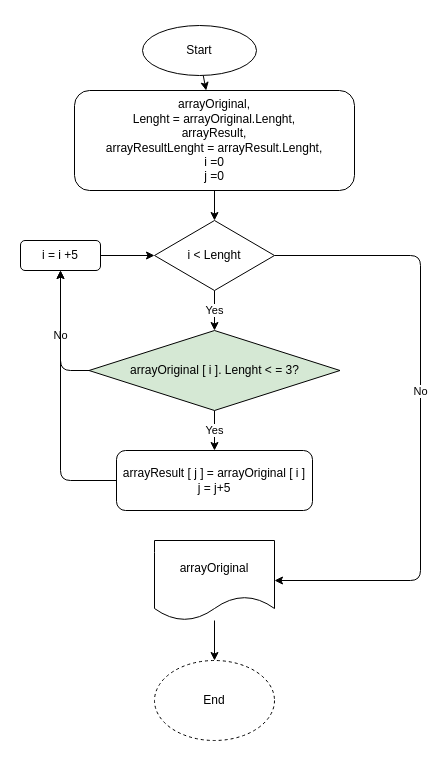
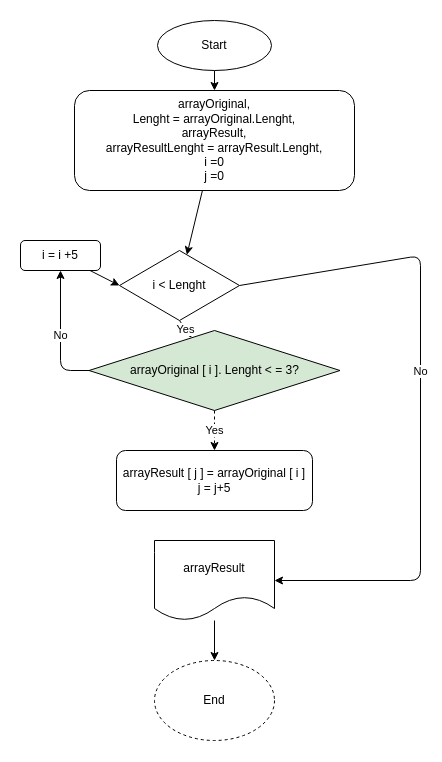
- <mxCell id="3" value="Start" style="ellipse;whiteSpace=wrap;html=1;" parent="1" vertex="1"><mxGeometry x="142" y="25" width="114" height="50" as="geometry" /></mxCell>
+ <mxCell id="3" value="Start" style="ellipse;whiteSpace=wrap;html=1;" parent="1" vertex="1"><mxGeometry x="157" y="20" width="114" height="50" as="geometry" /></mxCell>
- <mxCell id="8" value="&lt;span&gt;i &amp;lt; Lenght&lt;/span&gt;" style="rhombus;whiteSpace=wrap;html=1;" vertex="1" parent="1"><mxGeometry x="154" y="220" width="120" height="70" as="geometry" /></mxCell>
+ <mxCell id="8" value="&lt;span&gt;i &amp;lt; Lenght&lt;/span&gt;" style="rhombus;whiteSpace=wrap;html=1;" vertex="1" parent="1"><mxGeometry x="119" y="250" width="120" height="70" as="geometry" /></mxCell>
- <mxCell id="9" value="Yes" style="edgeStyle=none;html=1;exitX=0.5;exitY=1;exitDx=0;exitDy=0;" edge="1" parent="1" source="11" target="13"><mxGeometry relative="1" as="geometry"><mxPoint x="214" y="470" as="targetPoint" /></mxGeometry></mxCell>
+ <mxCell id="9" value="Yes" style="edgeStyle=none;html=1;exitX=0.5;exitY=1;exitDx=0;exitDy=0;dashed=1;" edge="1" parent="1" source="11" target="13"><mxGeometry relative="1" as="geometry"><mxPoint x="214" y="470" as="targetPoint" /></mxGeometry></mxCell>
- <mxCell id="12" style="edgeStyle=none;html=1;exitX=0;exitY=0.5;exitDx=0;exitDy=0;entryX=0.5;entryY=1;entryDx=0;entryDy=0;" edge="1" parent="1" source="13" target="15"><mxGeometry relative="1" as="geometry"><Array as="points"><mxPoint x="60" y="480" /></Array></mxGeometry></mxCell>
- <mxCell id="17" value="arrayOriginal" style="shape=document;whiteSpace=wrap;html=1;boundedLbl=1;" vertex="1" parent="1"><mxGeometry x="154" y="540" width="120" height="80" as="geometry" /></mxCell>
+ <mxCell id="17" value="arrayResult" style="shape=document;whiteSpace=wrap;html=1;boundedLbl=1;" vertex="1" parent="1"><mxGeometry x="154" y="540" width="120" height="80" as="geometry" /></mxCell>
